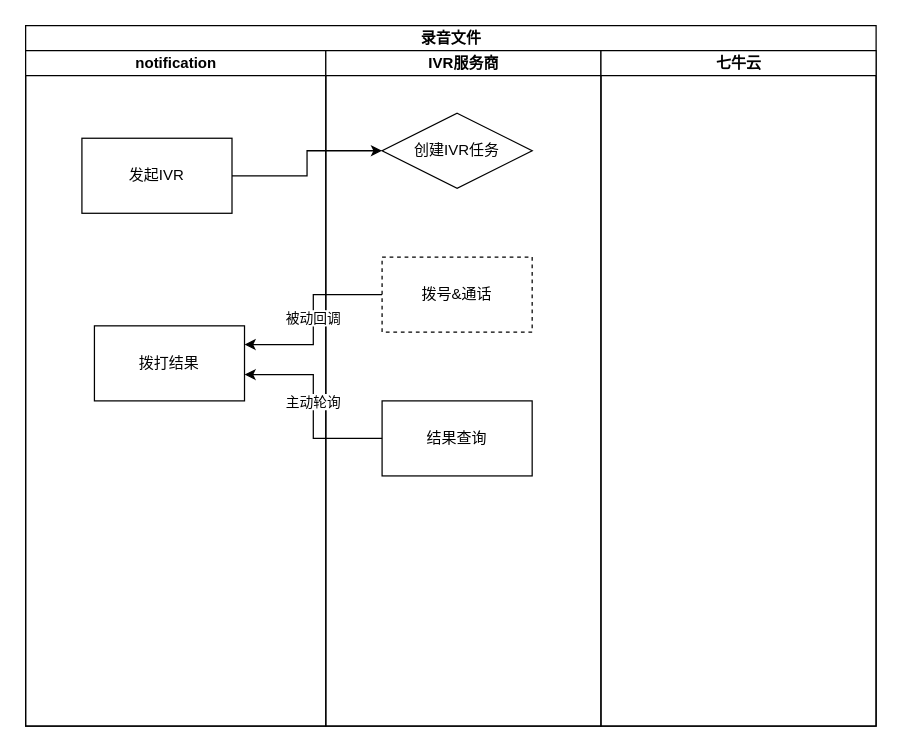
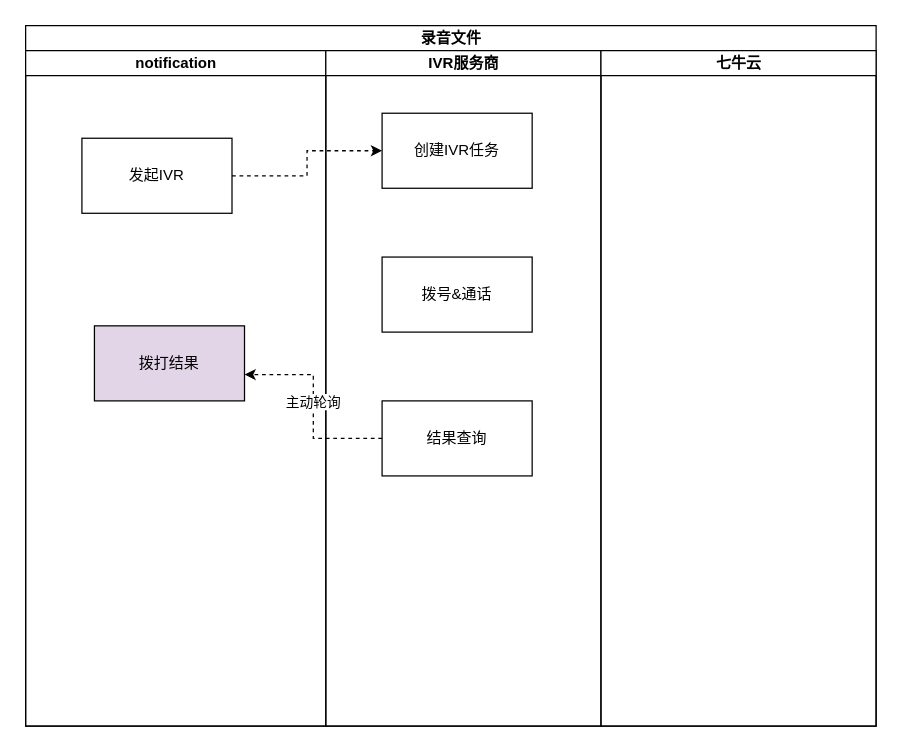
- <mxCell id="7" value="创建IVR任务" style="rhombus;whiteSpace=wrap;html=1;" vertex="1" parent="6"><mxGeometry x="45" y="50" width="120" height="60" as="geometry" /></mxCell>
+ <mxCell id="7" value="创建IVR任务" style="rounded=0;whiteSpace=wrap;html=1;" vertex="1" parent="6"><mxGeometry x="45" y="50" width="120" height="60" as="geometry" /></mxCell>
- <mxCell id="11" value="" style="edgeStyle=orthogonalEdgeStyle;rounded=0;orthogonalLoop=1;jettySize=auto;html=1;" edge="1" parent="2" source="4" target="7"><mxGeometry relative="1" as="geometry" /></mxCell>
+ <mxCell id="11" value="" style="edgeStyle=orthogonalEdgeStyle;rounded=0;orthogonalLoop=1;jettySize=auto;html=1;dashed=1;" edge="1" parent="2" source="4" target="7"><mxGeometry relative="1" as="geometry" /></mxCell>
- <mxCell id="8" value="拨号&amp;amp;通话" style="rounded=0;whiteSpace=wrap;html=1;dashed=1;" vertex="1" parent="6"><mxGeometry x="45" y="165" width="120" height="60" as="geometry" /></mxCell>
+ <mxCell id="8" value="拨号&amp;amp;通话" style="rounded=0;whiteSpace=wrap;html=1;" vertex="1" parent="6"><mxGeometry x="45" y="165" width="120" height="60" as="geometry" /></mxCell>
- <mxCell id="12" value="" style="edgeStyle=orthogonalEdgeStyle;rounded=0;orthogonalLoop=1;jettySize=auto;html=1;entryX=1;entryY=0.25;entryDx=0;entryDy=0;" edge="1" parent="2" source="8" target="5"><mxGeometry relative="1" as="geometry" /></mxCell>
- <mxCell id="13" value="被动回调" style="edgeLabel;html=1;align=center;verticalAlign=middle;resizable=0;points=[];" vertex="1" connectable="0" parent="12"><mxGeometry x="-0.027" y="-1" relative="1" as="geometry"><mxPoint as="offset" /></mxGeometry></mxCell>
- <mxCell id="5" value="拨打结果" style="rounded=0;whiteSpace=wrap;html=1;" vertex="1" parent="3"><mxGeometry x="55" y="220" width="120" height="60" as="geometry" /></mxCell>
+ <mxCell id="5" value="拨打结果" style="rounded=0;whiteSpace=wrap;html=1;fillColor=#e1d5e7;" vertex="1" parent="3"><mxGeometry x="55" y="220" width="120" height="60" as="geometry" /></mxCell>
- <mxCell id="14" style="edgeStyle=orthogonalEdgeStyle;rounded=0;orthogonalLoop=1;jettySize=auto;html=1;entryX=1;entryY=0.65;entryDx=0;entryDy=0;entryPerimeter=0;" edge="1" parent="2" source="9" target="5"><mxGeometry relative="1" as="geometry" /></mxCell>
+ <mxCell id="14" style="edgeStyle=orthogonalEdgeStyle;rounded=0;orthogonalLoop=1;jettySize=auto;html=1;entryX=1;entryY=0.65;entryDx=0;entryDy=0;entryPerimeter=0;dashed=1;" edge="1" parent="2" source="9" target="5"><mxGeometry relative="1" as="geometry" /></mxCell>
